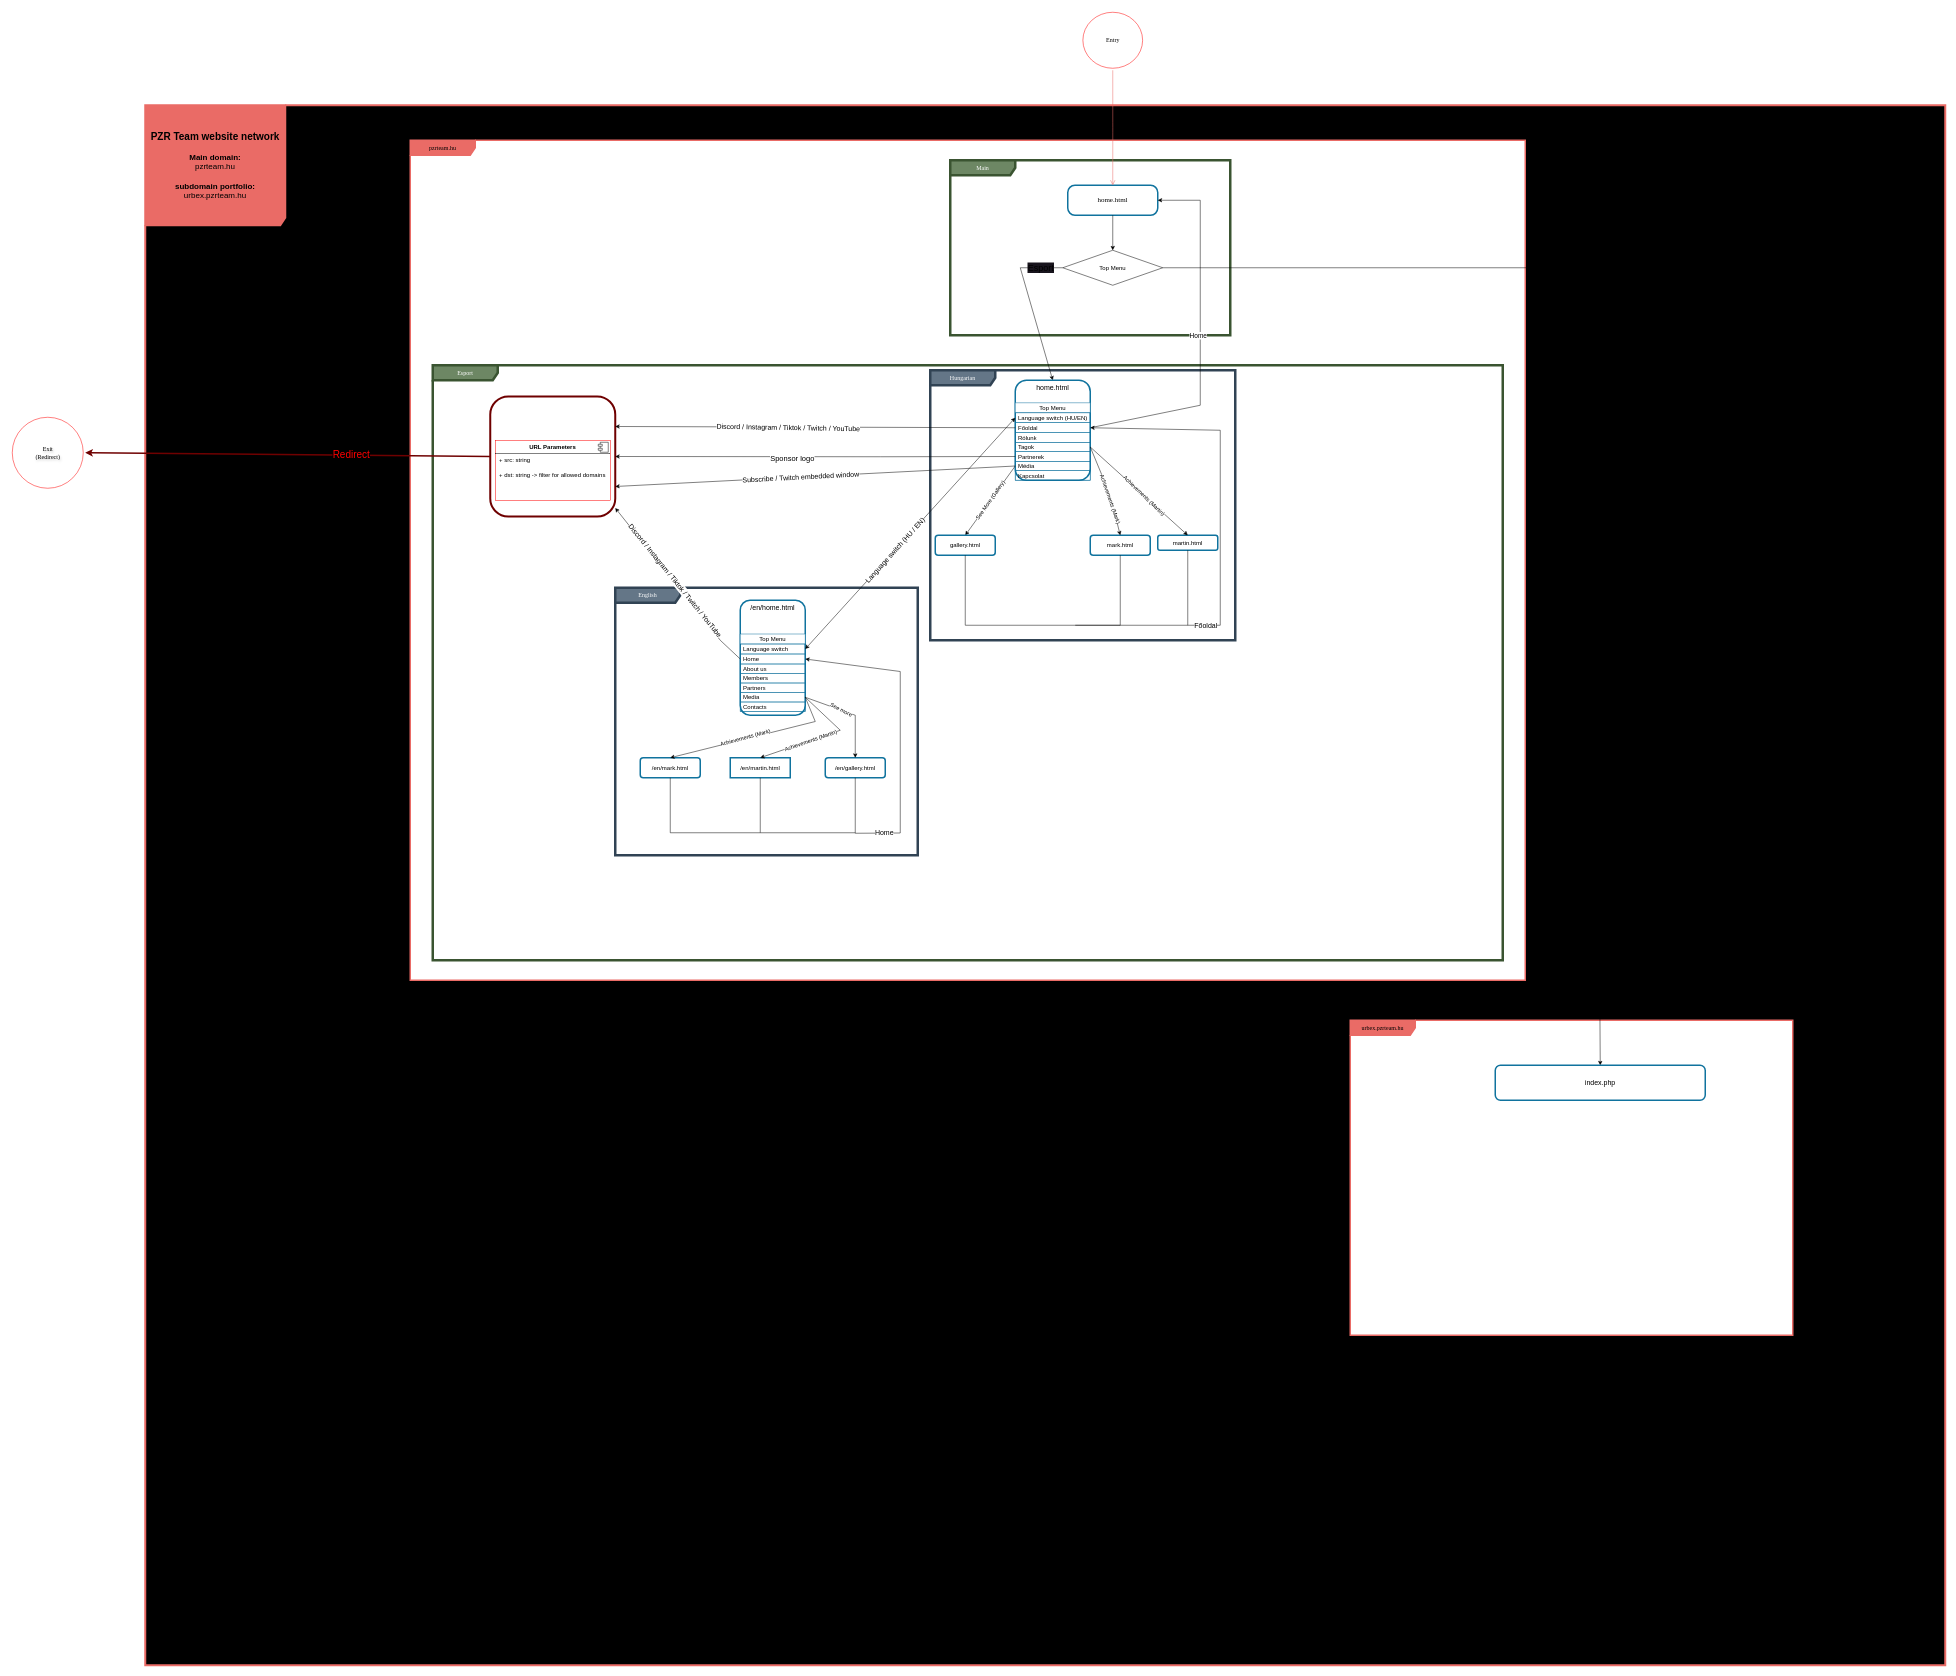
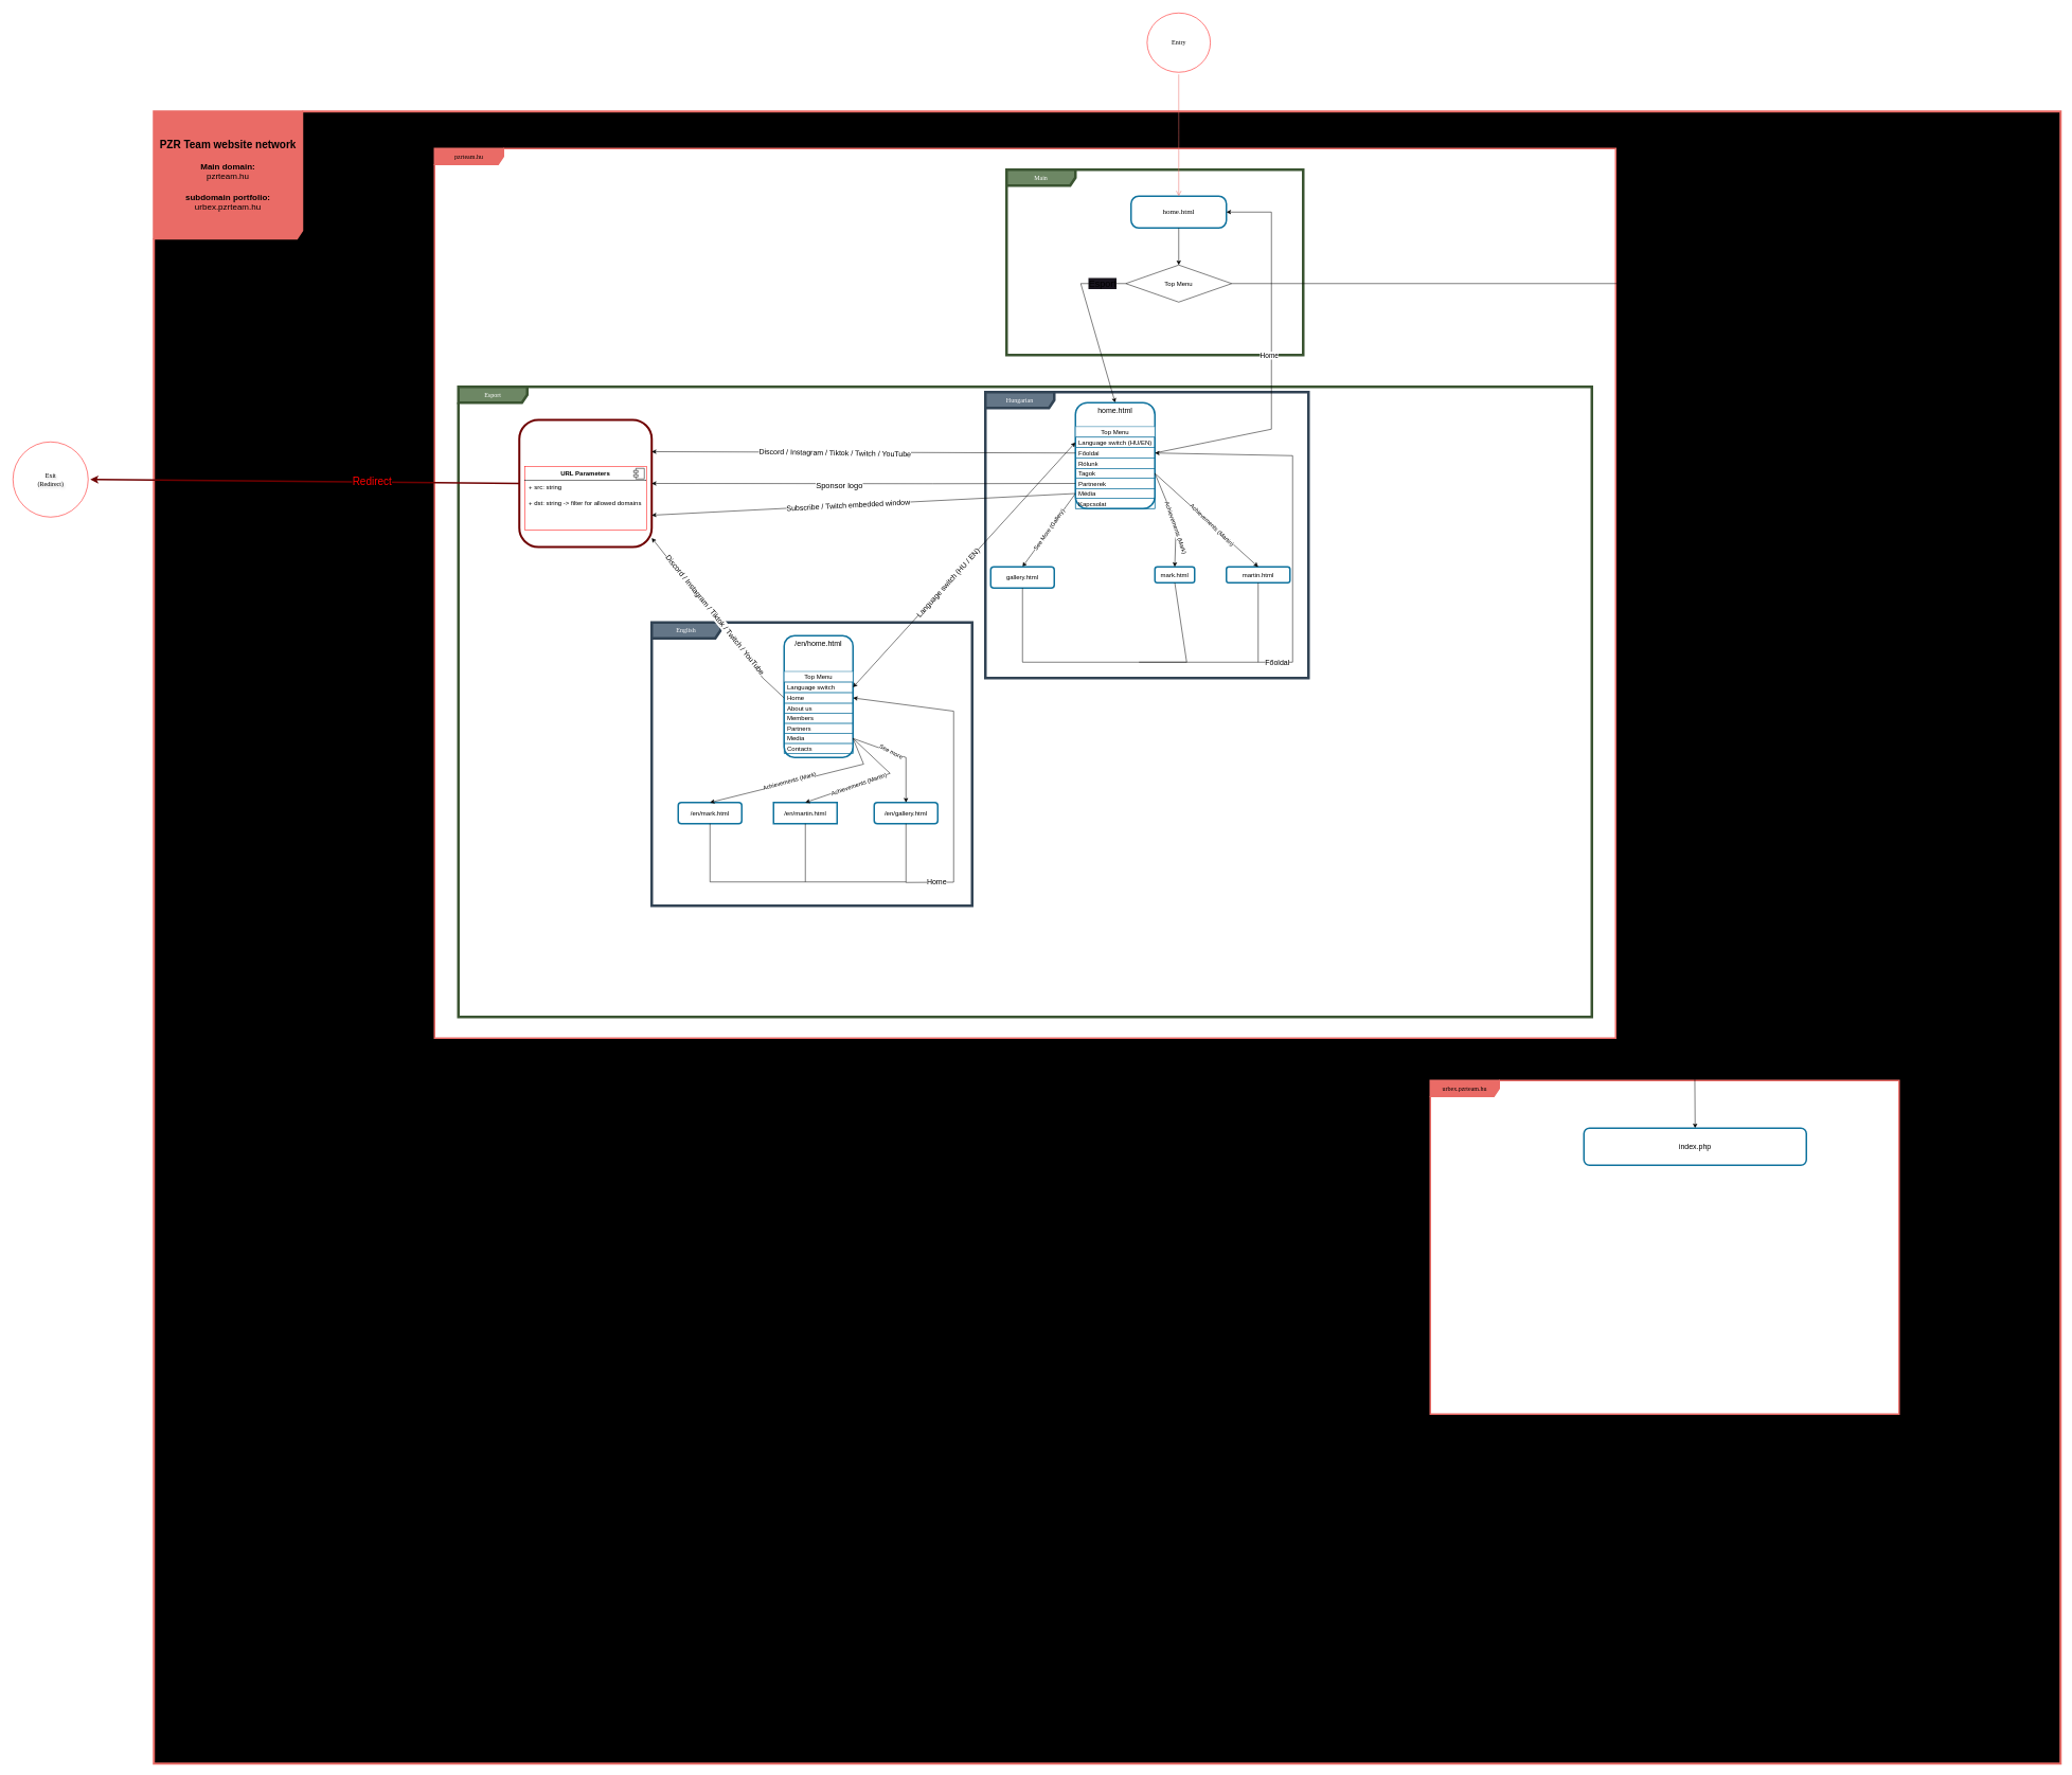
- <mxCell id="43" value="mark.html" style="rounded=1;whiteSpace=wrap;html=1;strokeColor=#10739E;strokeWidth=3;" parent="1" vertex="1"><mxGeometry x="2180" y="1070" width="120" height="40" as="geometry" /></mxCell>
+ <mxCell id="43" value="mark.html" style="rounded=1;whiteSpace=wrap;html=1;strokeColor=#10739E;strokeWidth=3;" parent="1" vertex="1"><mxGeometry x="2180" y="1070" width="75" height="30" as="geometry" /></mxCell>
